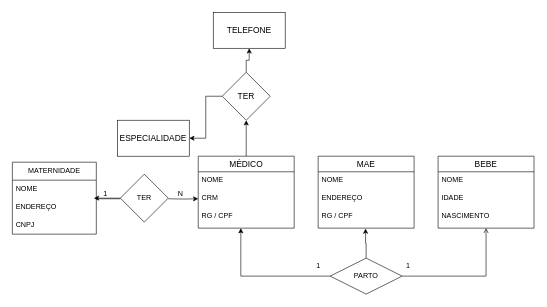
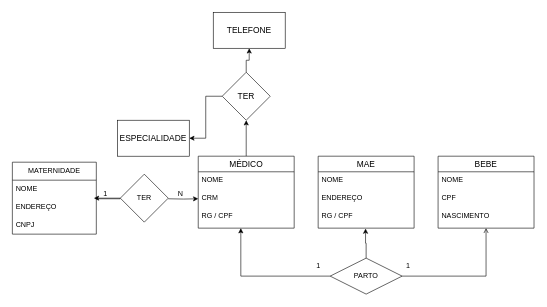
- <mxCell id="8" value="IDADE" style="text;strokeColor=none;fillColor=none;spacingLeft=4;spacingRight=4;overflow=hidden;rotatable=0;points=[[0,0.5],[1,0.5]];portConstraint=eastwest;fontSize=12;whiteSpace=wrap;html=1;" parent="6" vertex="1"><mxGeometry y="56" width="160" height="30" as="geometry" /></mxCell>
+ <mxCell id="8" value="CPF" style="text;strokeColor=none;fillColor=none;spacingLeft=4;spacingRight=4;overflow=hidden;rotatable=0;points=[[0,0.5],[1,0.5]];portConstraint=eastwest;fontSize=12;whiteSpace=wrap;html=1;" parent="6" vertex="1"><mxGeometry y="56" width="160" height="30" as="geometry" /></mxCell>
